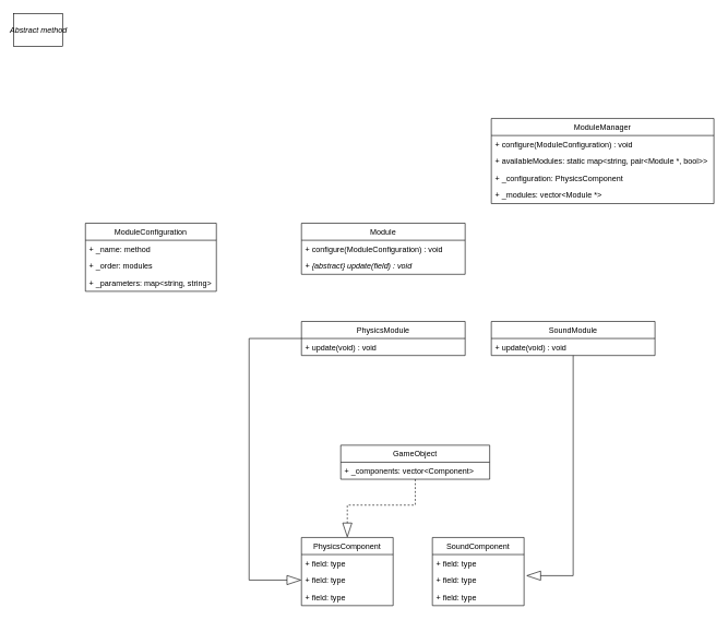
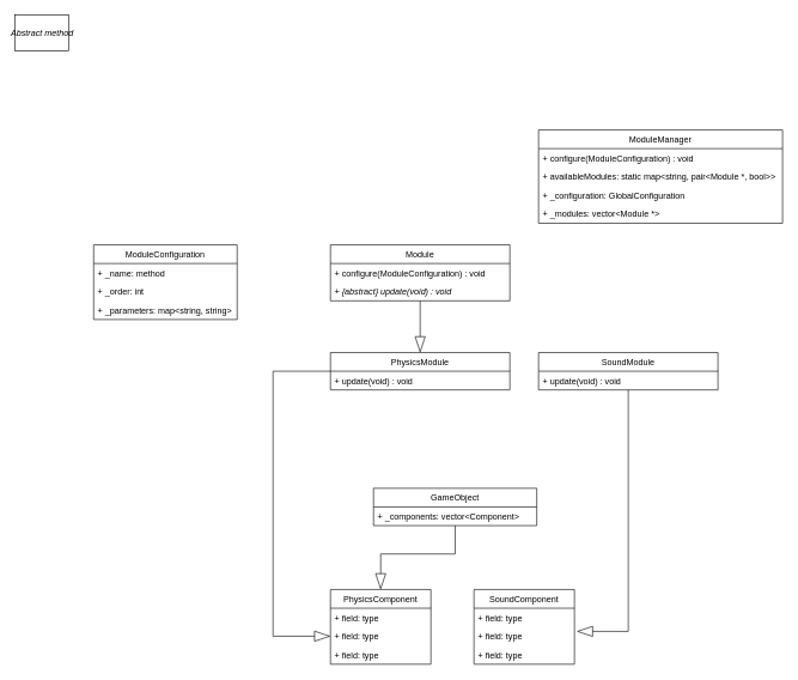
- <mxCell id="17" value="+ _configuration: PhysicsComponent" style="text;strokeColor=none;fillColor=none;align=left;verticalAlign=top;spacingLeft=4;spacingRight=4;overflow=hidden;rotatable=0;points=[[0,0.5],[1,0.5]];portConstraint=eastwest;" vertex="1" parent="14"><mxGeometry y="78" width="340" height="26" as="geometry" /></mxCell>
+ <mxCell id="17" value="+ _configuration: GlobalConfiguration" style="text;strokeColor=none;fillColor=none;align=left;verticalAlign=top;spacingLeft=4;spacingRight=4;overflow=hidden;rotatable=0;points=[[0,0.5],[1,0.5]];portConstraint=eastwest;" vertex="1" parent="14"><mxGeometry y="78" width="340" height="26" as="geometry" /></mxCell>
- <mxCell id="9" value="+ _order: modules" style="text;strokeColor=none;fillColor=none;align=left;verticalAlign=top;spacingLeft=4;spacingRight=4;overflow=hidden;rotatable=0;points=[[0,0.5],[1,0.5]];portConstraint=eastwest;" vertex="1" parent="7"><mxGeometry y="52" width="200" height="26" as="geometry" /></mxCell>
+ <mxCell id="9" value="+ _order: int" style="text;strokeColor=none;fillColor=none;align=left;verticalAlign=top;spacingLeft=4;spacingRight=4;overflow=hidden;rotatable=0;points=[[0,0.5],[1,0.5]];portConstraint=eastwest;" vertex="1" parent="7"><mxGeometry y="52" width="200" height="26" as="geometry" /></mxCell>
- <mxCell id="5" value="+ {abstract} update(field) : void" style="text;strokeColor=none;fillColor=none;align=left;verticalAlign=top;spacingLeft=4;spacingRight=4;overflow=hidden;rotatable=0;points=[[0,0.5],[1,0.5]];portConstraint=eastwest;fontStyle=2" vertex="1" parent="3"><mxGeometry y="52" width="250" height="26" as="geometry" /></mxCell>
+ <mxCell id="5" value="+ {abstract} update(void) : void" style="text;strokeColor=none;fillColor=none;align=left;verticalAlign=top;spacingLeft=4;spacingRight=4;overflow=hidden;rotatable=0;points=[[0,0.5],[1,0.5]];portConstraint=eastwest;fontStyle=2" vertex="1" parent="3"><mxGeometry y="52" width="250" height="26" as="geometry" /></mxCell>
+ <mxCell id="2" style="edgeStyle=orthogonalEdgeStyle;rounded=0;orthogonalLoop=1;jettySize=auto;html=1;entryX=0.5;entryY=0;entryDx=0;entryDy=0;startArrow=none;startFill=0;endArrow=blockThin;endFill=0;startSize=20;endSize=20;sourcePerimeterSpacing=0;strokeWidth=1;" edge="1" parent="1" source="3" target="12"><mxGeometry relative="1" as="geometry" /></mxCell>
- <mxCell id="30" style="edgeStyle=orthogonalEdgeStyle;rounded=0;orthogonalLoop=1;jettySize=auto;html=1;entryX=0.5;entryY=0;entryDx=0;entryDy=0;startArrow=none;startFill=0;startSize=20;sourcePerimeterSpacing=0;endArrow=blockThin;endFill=0;endSize=20;strokeWidth=1;dashed=1;" edge="1" parent="1" source="31" target="22"><mxGeometry relative="1" as="geometry" /></mxCell>
+ <mxCell id="30" style="edgeStyle=orthogonalEdgeStyle;rounded=0;orthogonalLoop=1;jettySize=auto;html=1;entryX=0.5;entryY=0;entryDx=0;entryDy=0;startArrow=none;startFill=0;startSize=20;sourcePerimeterSpacing=0;endArrow=blockThin;endFill=0;endSize=20;strokeWidth=1;" edge="1" parent="1" source="31" target="22"><mxGeometry relative="1" as="geometry" /></mxCell>
